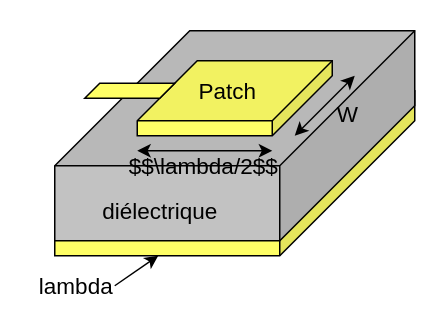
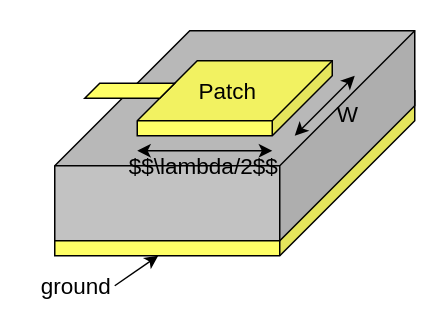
- <mxCell id="8" value="diélectrique" style="text;html=1;align=center;verticalAlign=middle;resizable=0;points=[];autosize=1;strokeColor=none;fontSize=15;" vertex="1" parent="1"><mxGeometry x="61" y="130" width="90" height="20" as="geometry" /></mxCell>
- <mxCell id="10" value="lambda" style="text;html=1;align=center;verticalAlign=middle;resizable=0;points=[];autosize=1;strokeColor=none;fontSize=15;" vertex="1" parent="1"><mxGeometry x="20" y="180" width="60" height="20" as="geometry" /></mxCell>
+ <mxCell id="10" value="ground" style="text;html=1;align=center;verticalAlign=middle;resizable=0;points=[];autosize=1;strokeColor=none;fontSize=15;" vertex="1" parent="1"><mxGeometry x="20" y="180" width="60" height="20" as="geometry" /></mxCell>
